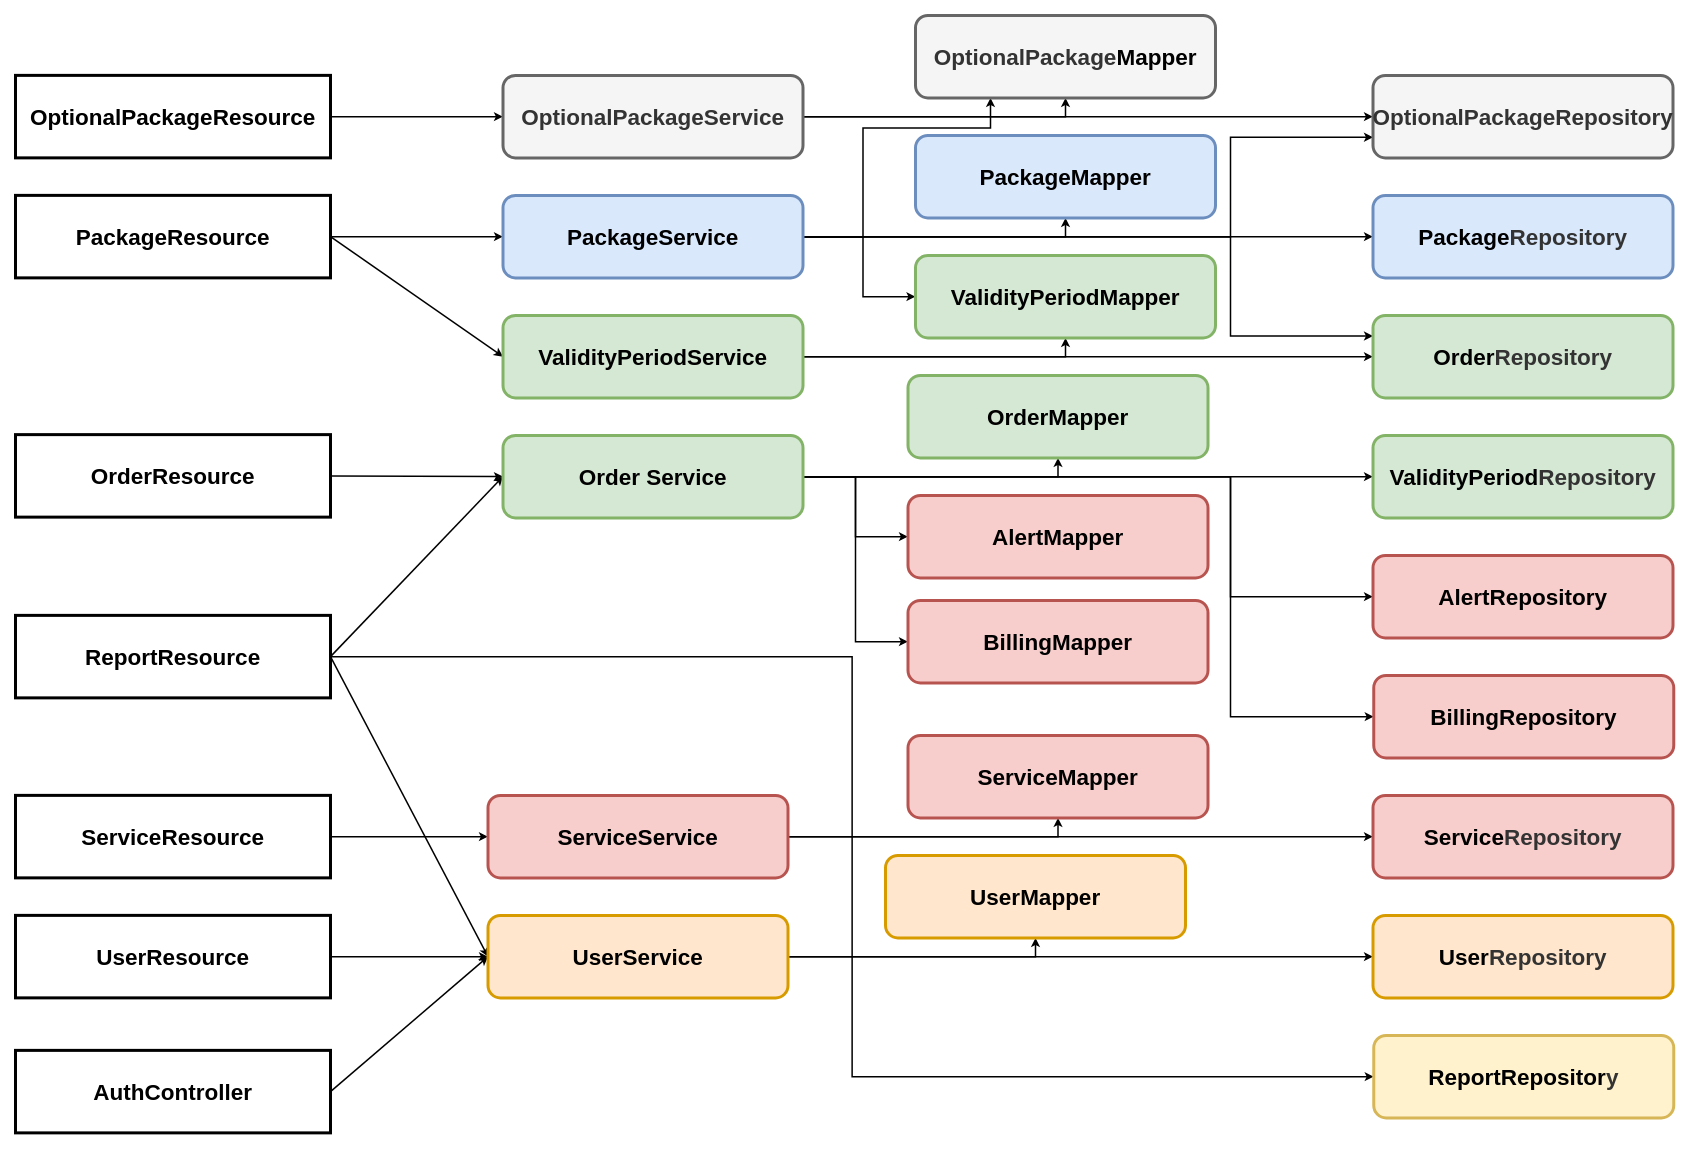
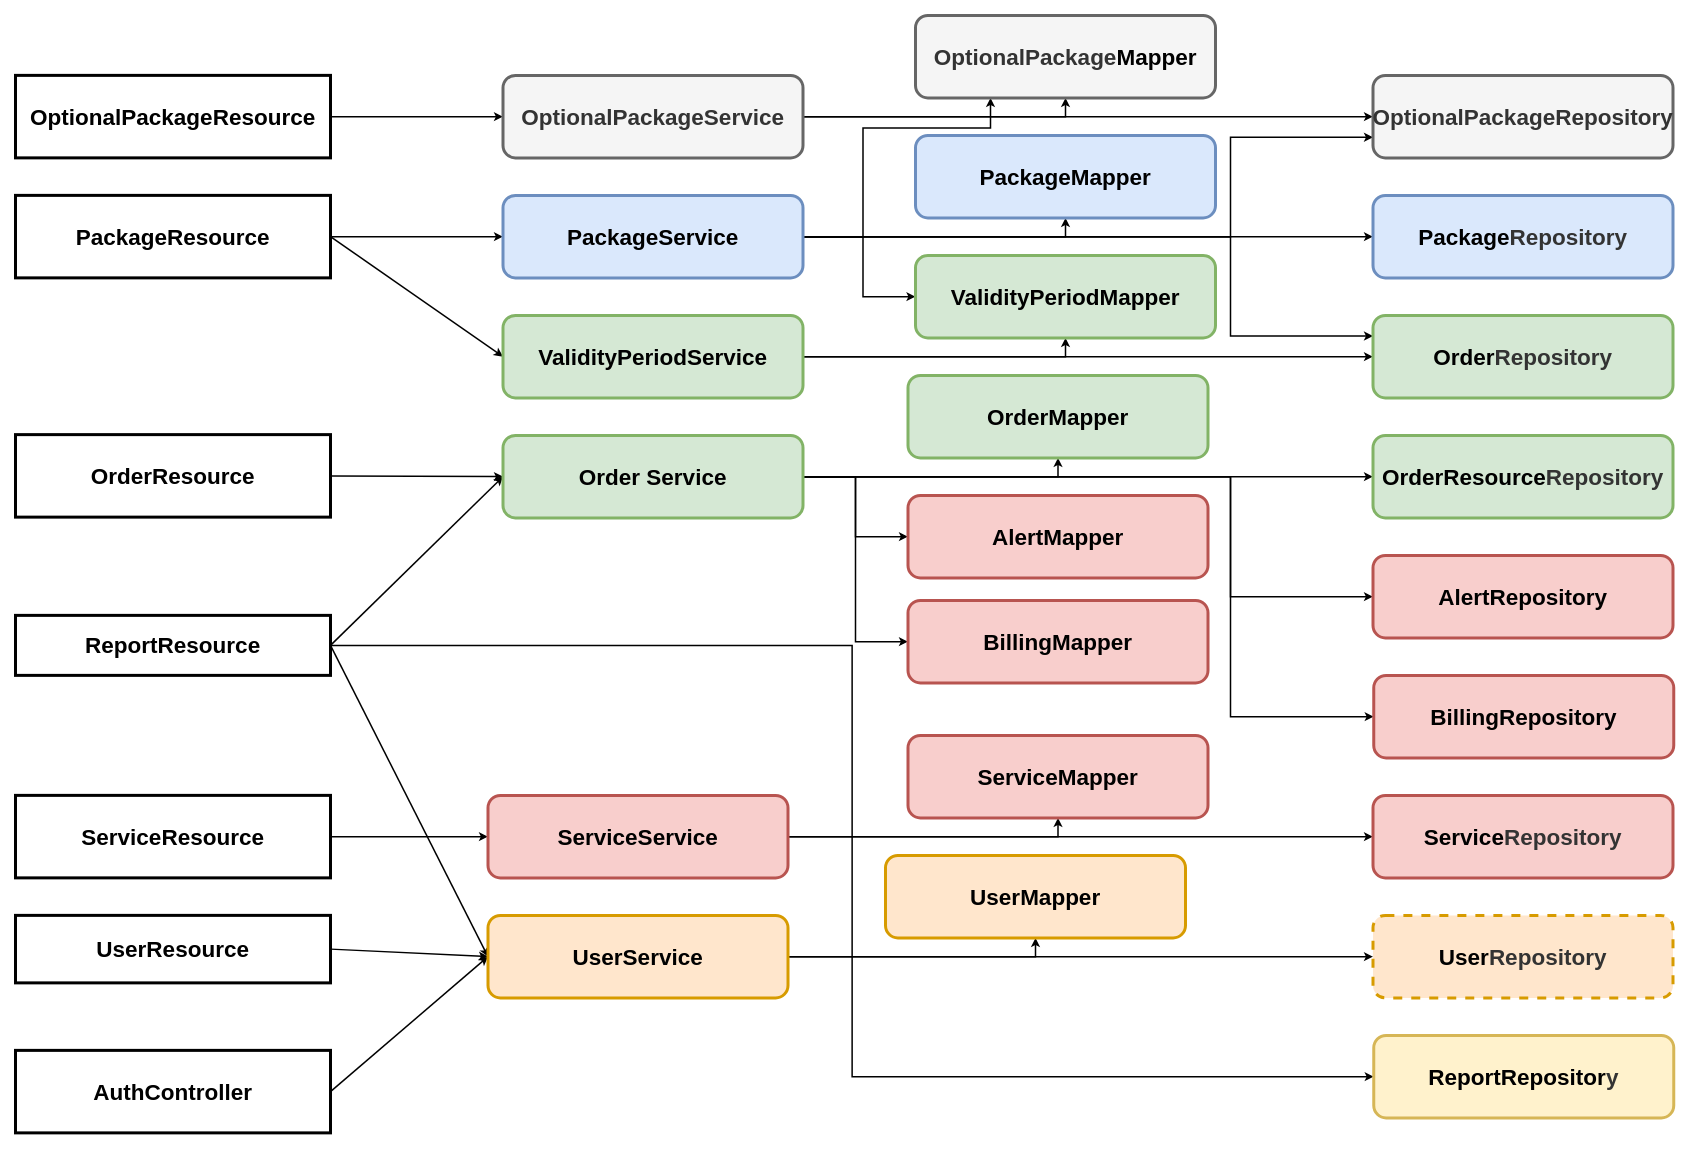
- <mxCell id="57" value="ValidityPeriod&lt;span style=&quot;color: rgb(51 , 51 , 51)&quot;&gt;Repository&lt;/span&gt;" style="rounded=1;whiteSpace=wrap;html=1;fontSize=30;fillColor=#d5e8d4;strokeColor=#82b366;fontStyle=1;strokeWidth=4;" parent="1" vertex="1"><mxGeometry x="1830" y="580" width="400" height="110" as="geometry" /></mxCell>
+ <mxCell id="57" value="OrderResource&lt;span style=&quot;color: rgb(51 , 51 , 51)&quot;&gt;Repository&lt;/span&gt;" style="rounded=1;whiteSpace=wrap;html=1;fontSize=30;fillColor=#d5e8d4;strokeColor=#82b366;fontStyle=1;strokeWidth=4;" parent="1" vertex="1"><mxGeometry x="1830" y="580" width="400" height="110" as="geometry" /></mxCell>
- <mxCell id="7" value="ReportResource" style="rounded=0;whiteSpace=wrap;html=1;fontSize=30;fillColor=none;fontStyle=1;strokeWidth=4;" parent="1" vertex="1"><mxGeometry x="20" y="820" width="420" height="110" as="geometry" /></mxCell>
+ <mxCell id="7" value="ReportResource" style="rounded=0;whiteSpace=wrap;html=1;fontSize=30;fillColor=none;fontStyle=1;strokeWidth=4;" parent="1" vertex="1"><mxGeometry x="20" y="820" width="420" height="80" as="geometry" /></mxCell>
- <mxCell id="9" value="UserResource" style="rounded=0;whiteSpace=wrap;html=1;fontSize=30;fillColor=none;fontStyle=1;strokeWidth=4;" parent="1" vertex="1"><mxGeometry x="20" y="1220" width="420" height="110" as="geometry" /></mxCell>
+ <mxCell id="9" value="UserResource" style="rounded=0;whiteSpace=wrap;html=1;fontSize=30;fillColor=none;fontStyle=1;strokeWidth=4;" parent="1" vertex="1"><mxGeometry x="20" y="1220" width="420" height="90" as="geometry" /></mxCell>
- <mxCell id="55" value="User&lt;span style=&quot;color: rgb(51 , 51 , 51)&quot;&gt;Repository&lt;/span&gt;" style="rounded=1;whiteSpace=wrap;html=1;fontSize=30;fillColor=#ffe6cc;strokeColor=#d79b00;fontStyle=1;strokeWidth=4;" parent="1" vertex="1"><mxGeometry x="1830" y="1220" width="400" height="110" as="geometry" /></mxCell>
+ <mxCell id="55" value="User&lt;span style=&quot;color: rgb(51 , 51 , 51)&quot;&gt;Repository&lt;/span&gt;" style="rounded=1;whiteSpace=wrap;html=1;fontSize=30;fillColor=#ffe6cc;strokeColor=#d79b00;fontStyle=1;strokeWidth=4;dashed=1;" parent="1" vertex="1"><mxGeometry x="1830" y="1220" width="400" height="110" as="geometry" /></mxCell>
